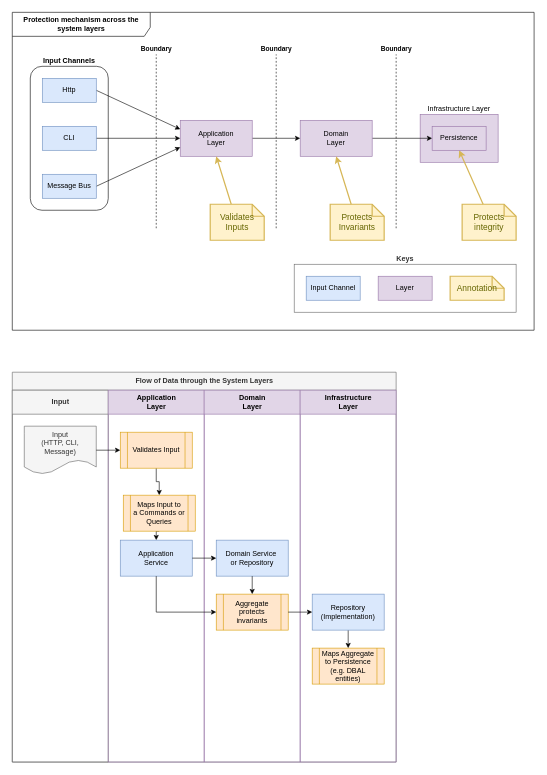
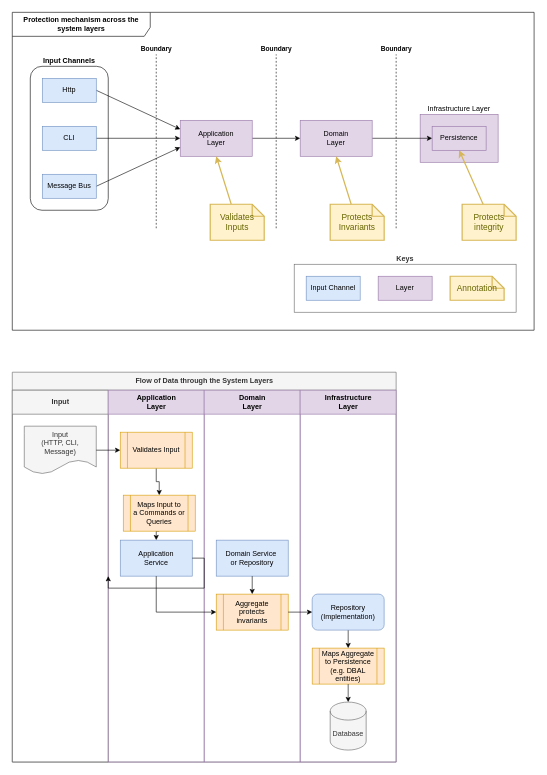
- <mxCell id="50" style="edgeStyle=orthogonalEdgeStyle;rounded=0;orthogonalLoop=1;jettySize=auto;html=1;exitX=1;exitY=0.5;exitDx=0;exitDy=0;entryX=0;entryY=0.5;entryDx=0;entryDy=0;" parent="29" source="38" target="40" edge="1"><mxGeometry relative="1" as="geometry" /></mxCell>
+ <mxCell id="50" style="edgeStyle=orthogonalEdgeStyle;rounded=0;orthogonalLoop=1;jettySize=auto;html=1;exitX=1;exitY=0.5;exitDx=0;exitDy=0;" parent="29" source="38" target="30" edge="1"><mxGeometry relative="1" as="geometry" /></mxCell>
- <mxCell id="46" value="Repository&lt;br&gt;(Implementation)" style="rounded=0;whiteSpace=wrap;html=1;fillColor=#dae8fc;strokeColor=#6c8ebf;" parent="41" vertex="1"><mxGeometry x="20" y="340" width="120" height="60" as="geometry" /></mxCell>
+ <mxCell id="46" value="Repository&lt;br&gt;(Implementation)" style="whiteSpace=wrap;html=1;fillColor=#dae8fc;strokeColor=#6c8ebf;rounded=1;" parent="41" vertex="1"><mxGeometry x="20" y="340" width="120" height="60" as="geometry" /></mxCell>
+ <mxCell id="45" style="edgeStyle=orthogonalEdgeStyle;rounded=0;orthogonalLoop=1;jettySize=auto;html=1;exitX=0.5;exitY=1;exitDx=0;exitDy=0;entryX=0.5;entryY=0;entryDx=0;entryDy=0;entryPerimeter=0;" parent="41" source="43" target="48" edge="1"><mxGeometry relative="1" as="geometry" /></mxCell>
+ <mxCell id="48" value="Database" style="shape=cylinder3;whiteSpace=wrap;html=1;boundedLbl=1;backgroundOutline=1;size=15;fillColor=#f5f5f5;fontColor=#333333;strokeColor=#666666;" parent="41" vertex="1"><mxGeometry x="50" y="520" width="60" height="80" as="geometry" /></mxCell>
